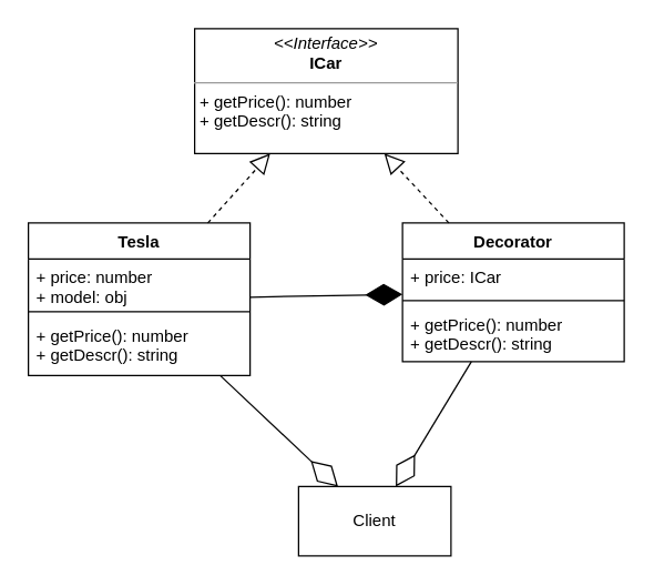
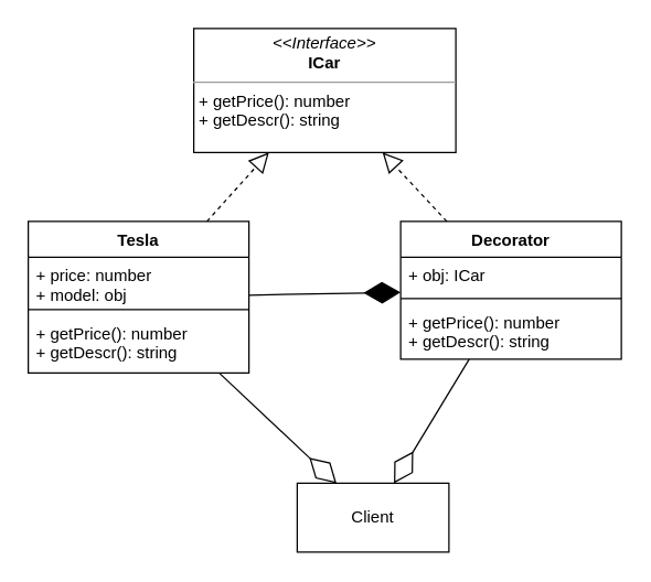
- <mxCell id="9" value="+ price: ICar" style="text;strokeColor=none;fillColor=none;align=left;verticalAlign=top;spacingLeft=4;spacingRight=4;overflow=hidden;rotatable=0;points=[[0,0.5],[1,0.5]];portConstraint=eastwest;whiteSpace=wrap;html=1;" vertex="1" parent="8"><mxGeometry y="26" width="160" height="26" as="geometry" /></mxCell>
+ <mxCell id="9" value="+ obj: ICar" style="text;strokeColor=none;fillColor=none;align=left;verticalAlign=top;spacingLeft=4;spacingRight=4;overflow=hidden;rotatable=0;points=[[0,0.5],[1,0.5]];portConstraint=eastwest;whiteSpace=wrap;html=1;" vertex="1" parent="8"><mxGeometry y="26" width="160" height="26" as="geometry" /></mxCell>
